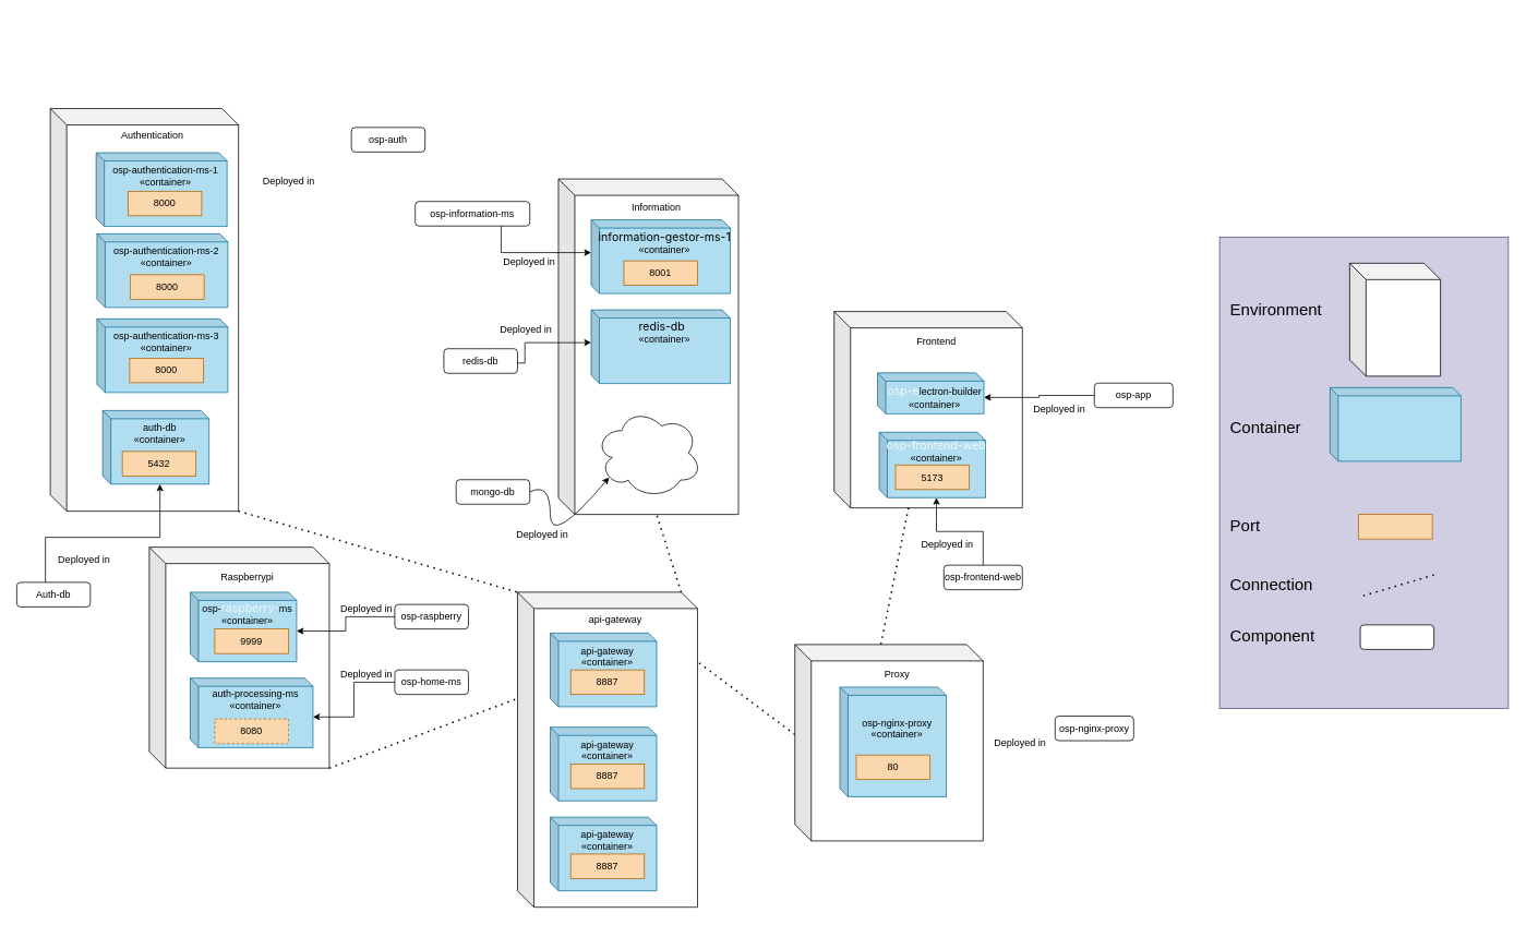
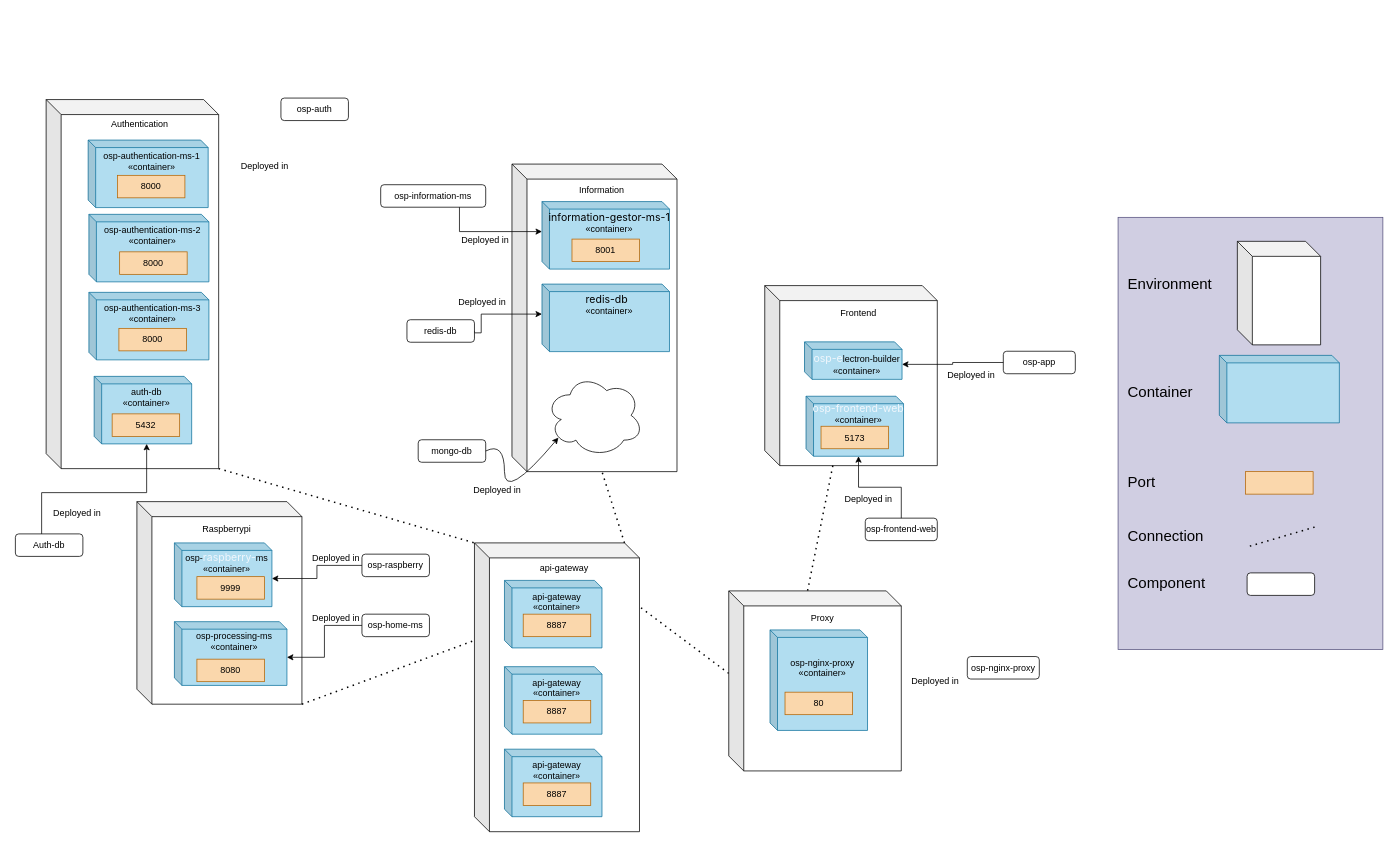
- <mxCell id="21" value="&lt;font style=&quot;color: light-dark(rgb(0, 0, 0), rgb(0, 0, 0));&quot;&gt;osp-auth&lt;/font&gt;" style="rounded=1;whiteSpace=wrap;html=1;fillColor=light-dark(#FFFFFF,#99FFFF);strokeColor=light-dark(#000000,#000000);" parent="1" vertex="1"><mxGeometry x="429" y="43" width="90" height="30" as="geometry" /></mxCell>
+ <mxCell id="21" value="&lt;font style=&quot;color: light-dark(rgb(0, 0, 0), rgb(0, 0, 0));&quot;&gt;osp-auth&lt;/font&gt;" style="rounded=1;whiteSpace=wrap;html=1;fillColor=light-dark(#FFFFFF,#99FFFF);strokeColor=light-dark(#000000,#000000);" parent="1" vertex="1"><mxGeometry x="374" y="18" width="90" height="30" as="geometry" /></mxCell>
- <mxCell id="38" value="&lt;div&gt;&lt;font style=&quot;color: light-dark(rgb(0, 0, 0), rgb(255, 255, 255));&quot;&gt;auth-processing-ms&lt;/font&gt;&lt;/div&gt;&lt;div&gt;&lt;font style=&quot;color: light-dark(rgb(0, 0, 0), rgb(255, 255, 255));&quot;&gt;«container»&lt;/font&gt;&lt;/div&gt;&lt;div&gt;&lt;font style=&quot;color: light-dark(rgb(0, 0, 0), rgb(255, 255, 255));&quot;&gt;&lt;br&gt;&lt;/font&gt;&lt;/div&gt;&lt;div&gt;&lt;font style=&quot;color: light-dark(rgb(0, 0, 0), rgb(255, 255, 255));&quot;&gt;&lt;br&gt;&lt;/font&gt;&lt;/div&gt;&lt;div&gt;&lt;br&gt;&lt;/div&gt;" style="shape=cube;whiteSpace=wrap;html=1;boundedLbl=1;backgroundOutline=1;darkOpacity=0.05;darkOpacity2=0.1;size=10;fillColor=#b1ddf0;strokeColor=#10739e;" parent="1" vertex="1"><mxGeometry x="232" y="716" width="150" height="85" as="geometry" /></mxCell>
+ <mxCell id="38" value="&lt;div&gt;&lt;font style=&quot;color: light-dark(rgb(0, 0, 0), rgb(255, 255, 255));&quot;&gt;osp-processing-ms&lt;/font&gt;&lt;/div&gt;&lt;div&gt;&lt;font style=&quot;color: light-dark(rgb(0, 0, 0), rgb(255, 255, 255));&quot;&gt;«container»&lt;/font&gt;&lt;/div&gt;&lt;div&gt;&lt;font style=&quot;color: light-dark(rgb(0, 0, 0), rgb(255, 255, 255));&quot;&gt;&lt;br&gt;&lt;/font&gt;&lt;/div&gt;&lt;div&gt;&lt;font style=&quot;color: light-dark(rgb(0, 0, 0), rgb(255, 255, 255));&quot;&gt;&lt;br&gt;&lt;/font&gt;&lt;/div&gt;&lt;div&gt;&lt;br&gt;&lt;/div&gt;" style="shape=cube;whiteSpace=wrap;html=1;boundedLbl=1;backgroundOutline=1;darkOpacity=0.05;darkOpacity2=0.1;size=10;fillColor=#b1ddf0;strokeColor=#10739e;" parent="1" vertex="1"><mxGeometry x="232" y="716" width="150" height="85" as="geometry" /></mxCell>
- <mxCell id="39" value="8080" style="rounded=0;whiteSpace=wrap;html=1;fillColor=#fad7ac;strokeColor=#b46504;dashed=1;" parent="1" vertex="1"><mxGeometry x="262" y="766" width="90" height="30" as="geometry" /></mxCell>
+ <mxCell id="39" value="8080" style="rounded=0;whiteSpace=wrap;html=1;fillColor=#fad7ac;strokeColor=#b46504;" parent="1" vertex="1"><mxGeometry x="262" y="766" width="90" height="30" as="geometry" /></mxCell>
